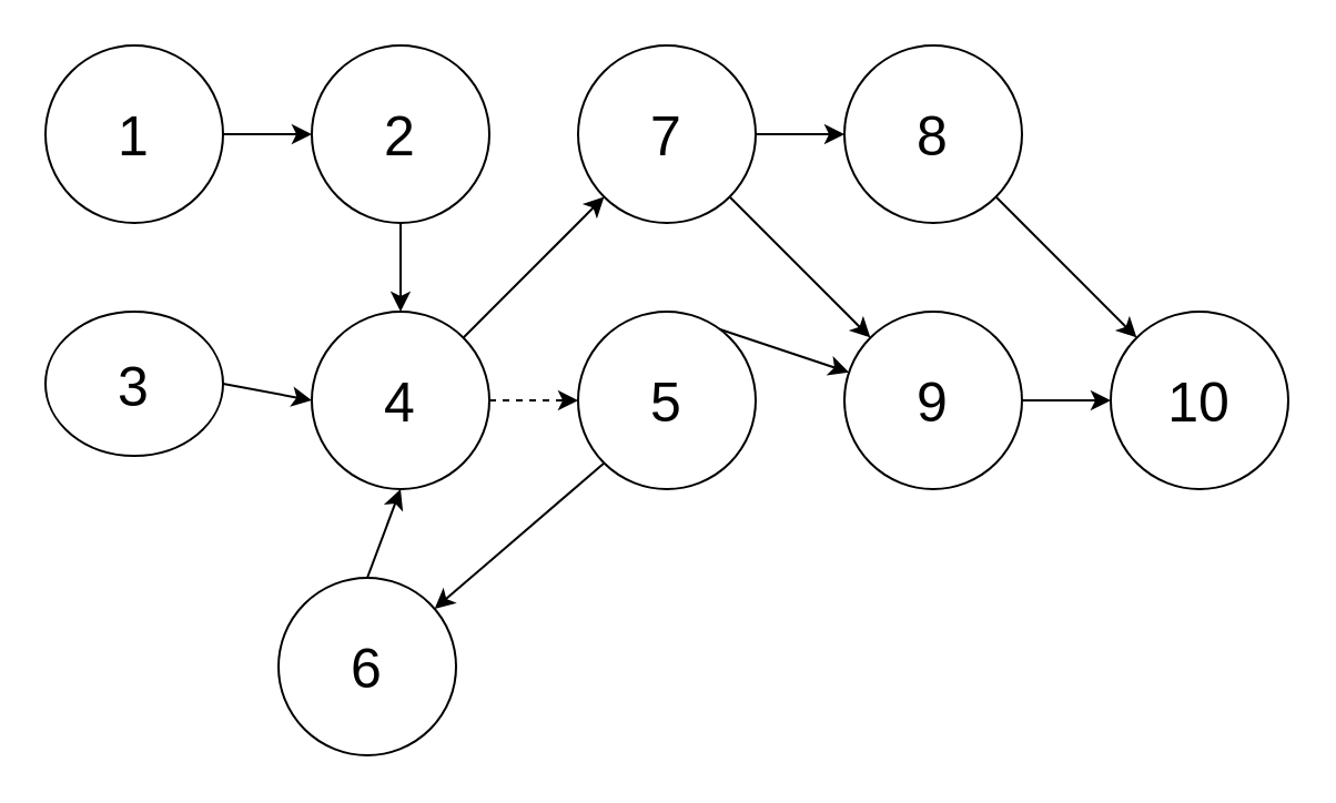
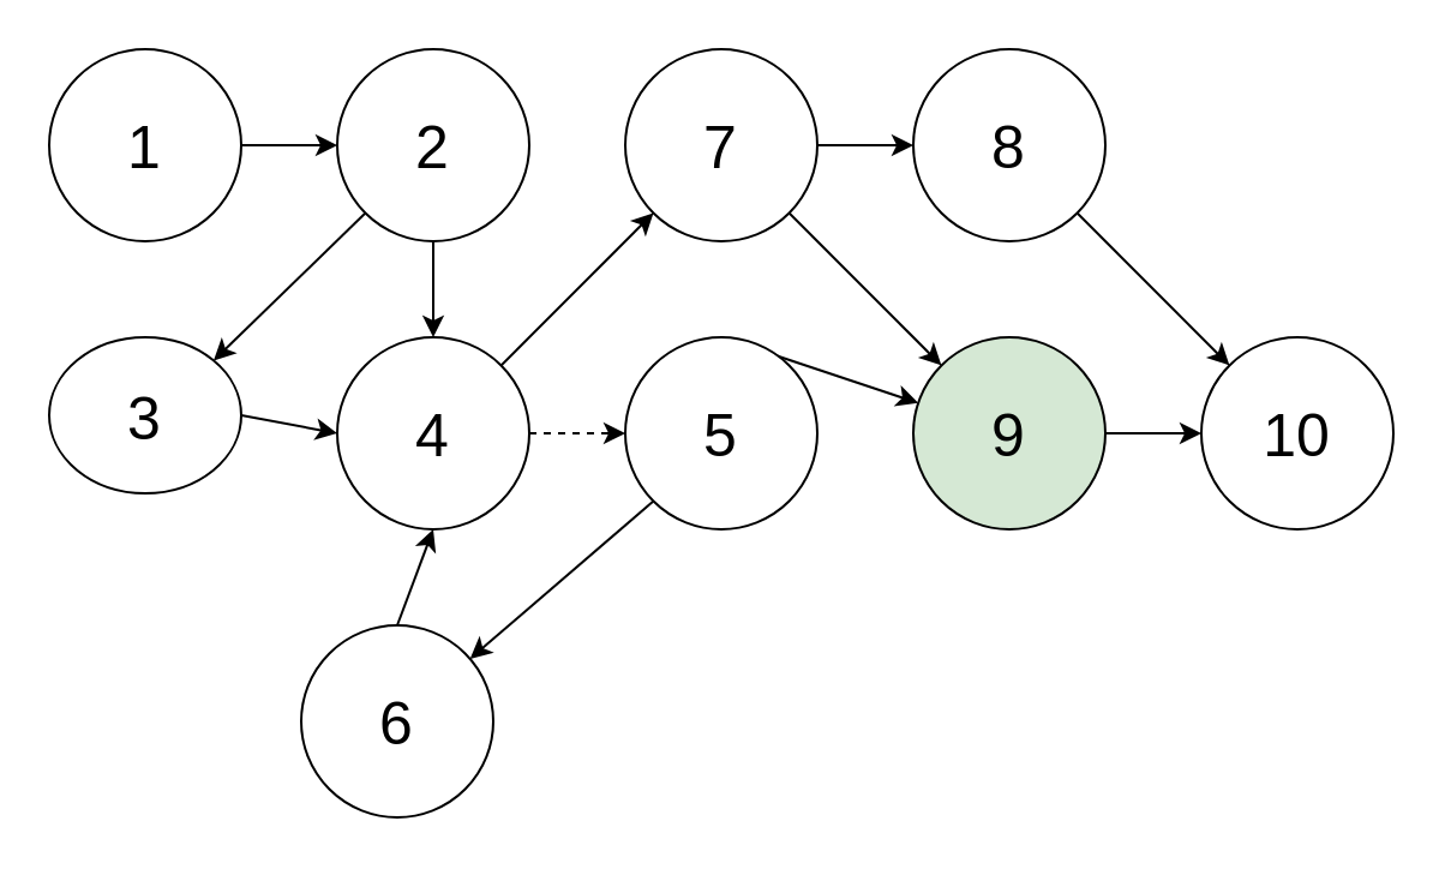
+ <mxCell id="4" style="rounded=0;orthogonalLoop=1;jettySize=auto;html=1;exitX=0;exitY=1;exitDx=0;exitDy=0;entryX=1;entryY=0;entryDx=0;entryDy=0;fontSize=25;" edge="1" parent="1" source="6" target="8"><mxGeometry relative="1" as="geometry" /></mxCell>
- <mxCell id="23" value="9" style="ellipse;whiteSpace=wrap;html=1;aspect=fixed;fontSize=25;" vertex="1" parent="1"><mxGeometry x="380" y="140" width="80" height="80" as="geometry" /></mxCell>
+ <mxCell id="23" value="9" style="ellipse;whiteSpace=wrap;html=1;aspect=fixed;fontSize=25;fillColor=#d5e8d4;" vertex="1" parent="1"><mxGeometry x="380" y="140" width="80" height="80" as="geometry" /></mxCell>
